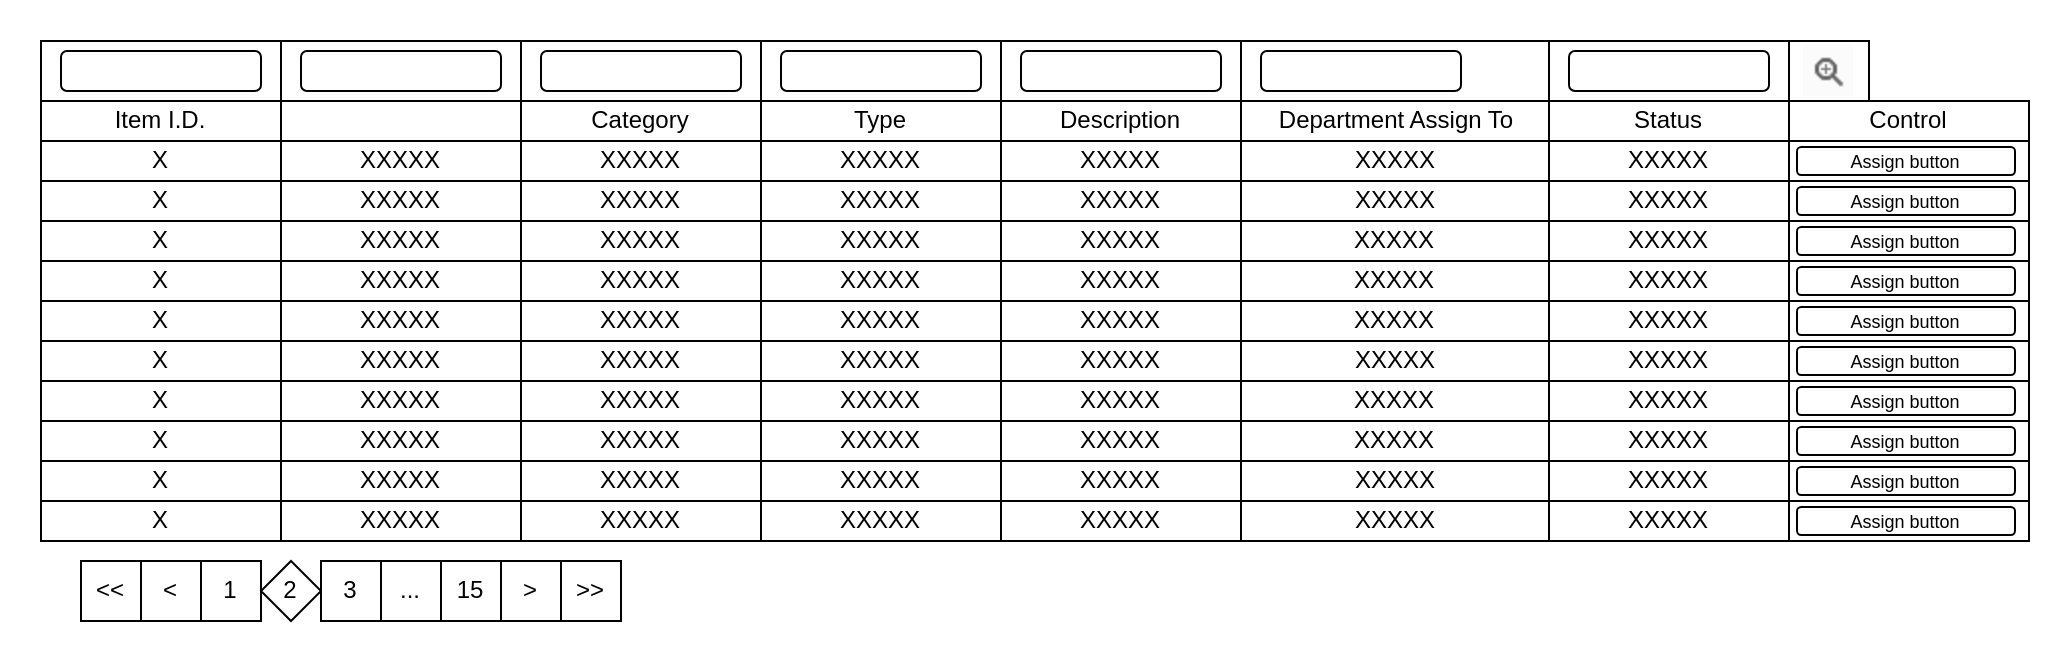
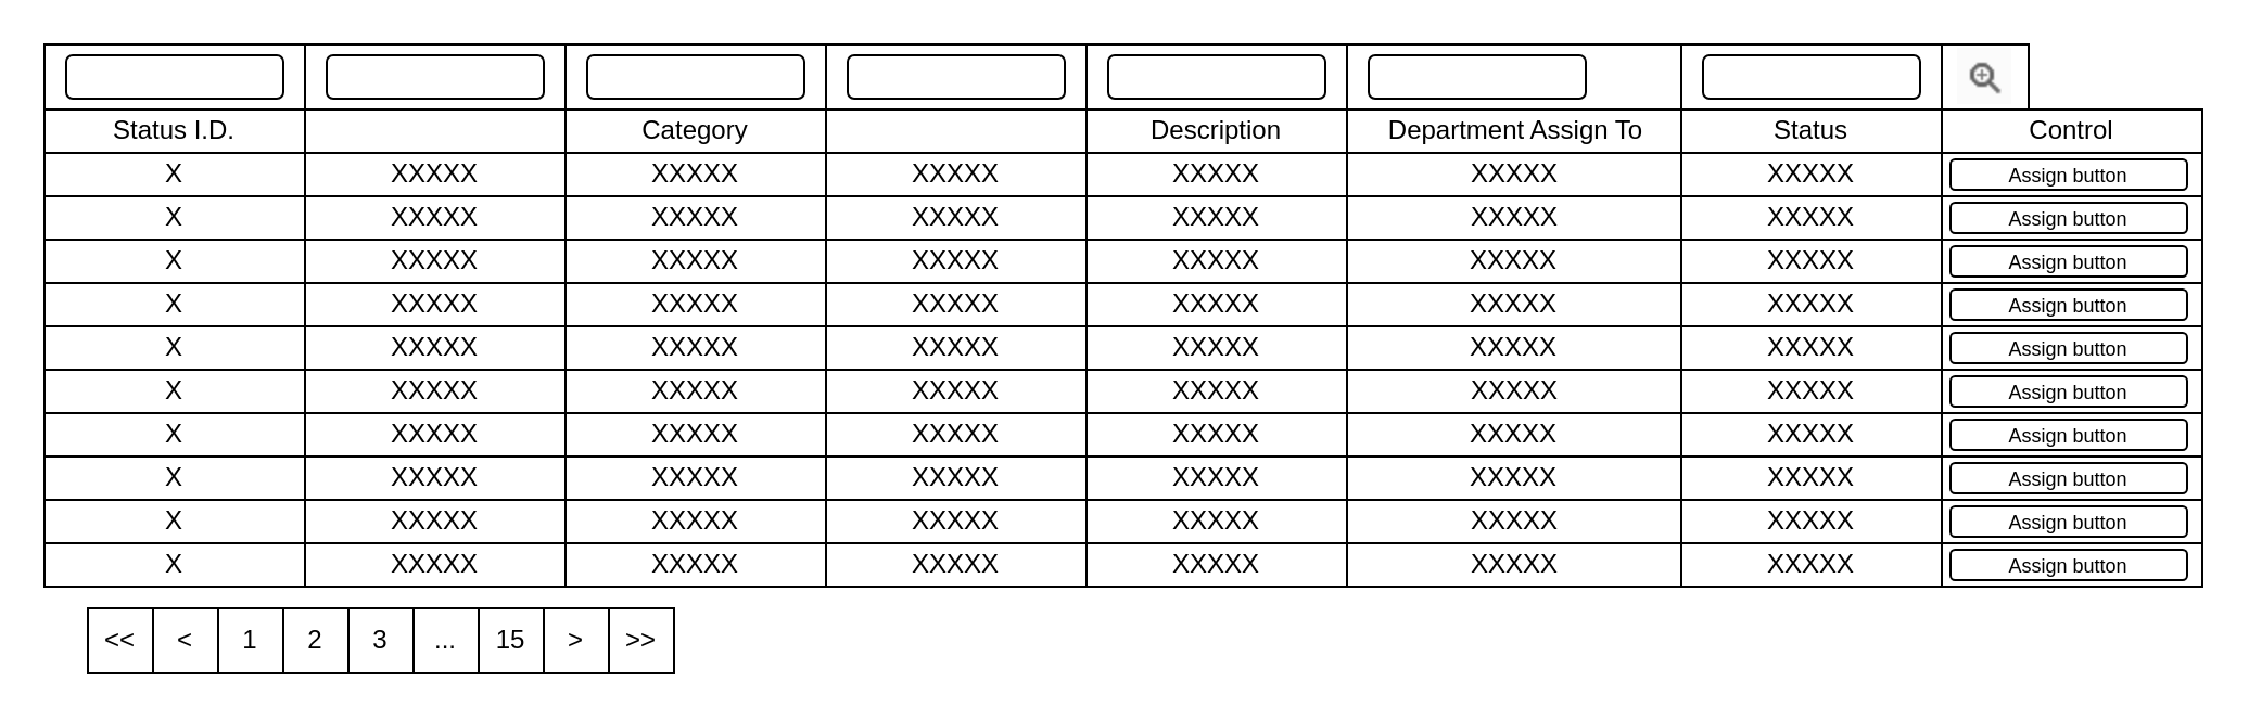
- <mxCell id="2" value="Item I.D." style="rounded=0;whiteSpace=wrap;html=1;" parent="1" vertex="1"><mxGeometry x="20" y="50" width="120" height="20" as="geometry" /></mxCell>
+ <mxCell id="2" value="Status I.D." style="rounded=0;whiteSpace=wrap;html=1;" parent="1" vertex="1"><mxGeometry x="20" y="50" width="120" height="20" as="geometry" /></mxCell>
- <mxCell id="4" value="Type" style="rounded=0;whiteSpace=wrap;html=1;" parent="1" vertex="1"><mxGeometry x="380" y="50" width="120" height="20" as="geometry" /></mxCell>
- <mxCell id="97" value="2" style="rhombus;whiteSpace=wrap;html=1;aspect=fixed;" parent="1" vertex="1"><mxGeometry x="130" y="280" width="30" height="30" as="geometry" /></mxCell>
+ <mxCell id="97" value="2" style="whiteSpace=wrap;html=1;aspect=fixed;" parent="1" vertex="1"><mxGeometry x="130" y="280" width="30" height="30" as="geometry" /></mxCell>
